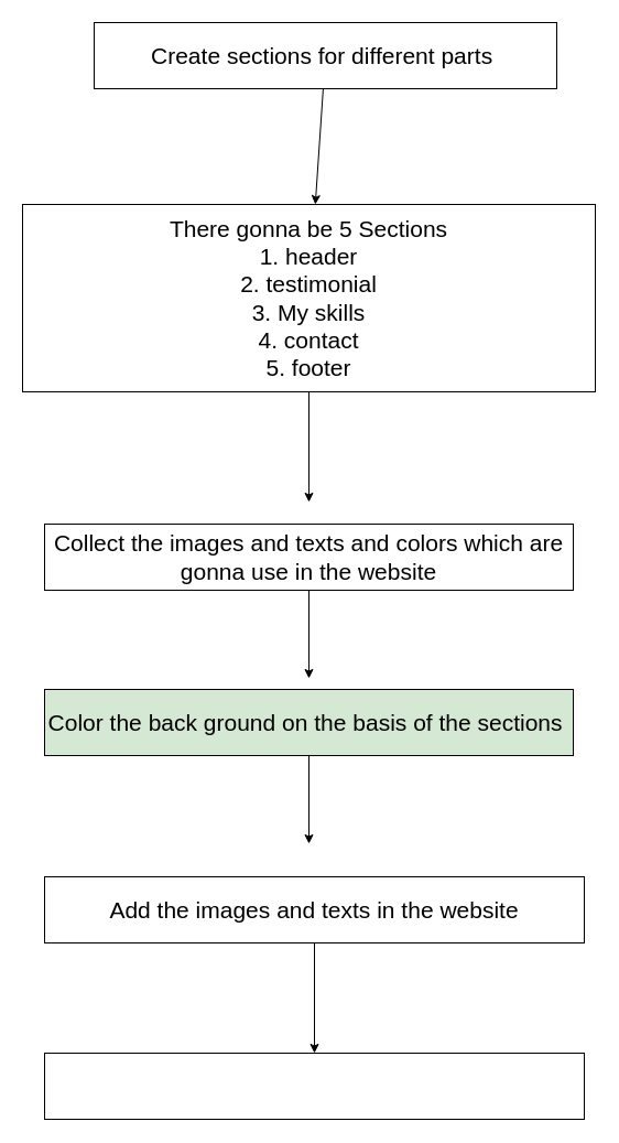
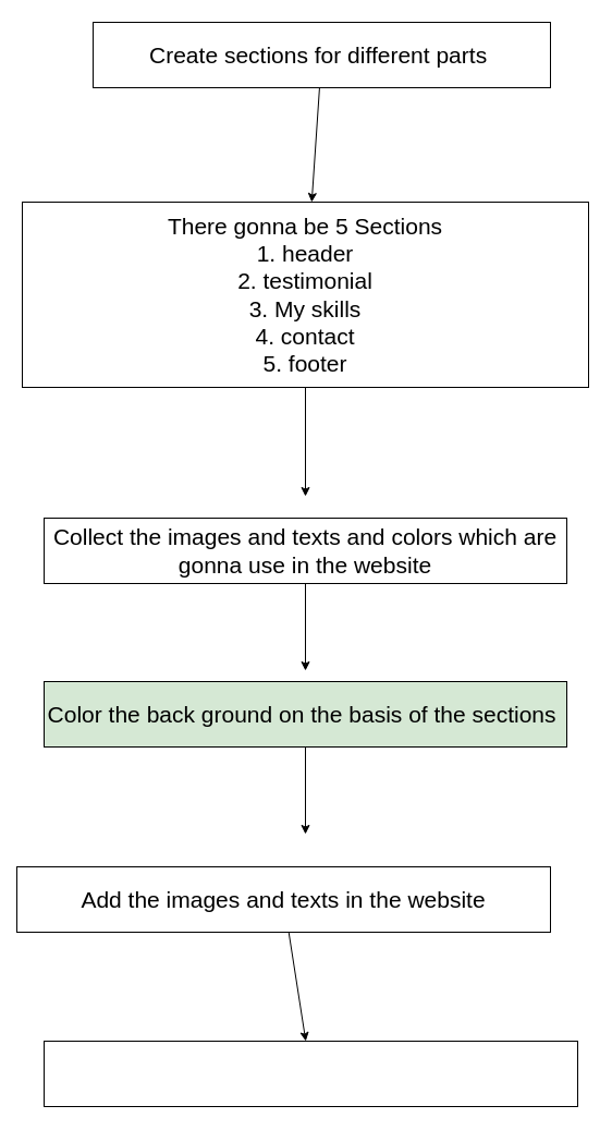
- <mxCell id="11" value="Add the images and texts in the website" style="rounded=0;whiteSpace=wrap;html=1;fontSize=21;" vertex="1" parent="1"><mxGeometry x="40" y="795" width="490" height="60" as="geometry" /></mxCell>
+ <mxCell id="11" value="Add the images and texts in the website" style="rounded=0;whiteSpace=wrap;html=1;fontSize=21;" vertex="1" parent="1"><mxGeometry x="15" y="795" width="490" height="60" as="geometry" /></mxCell>
